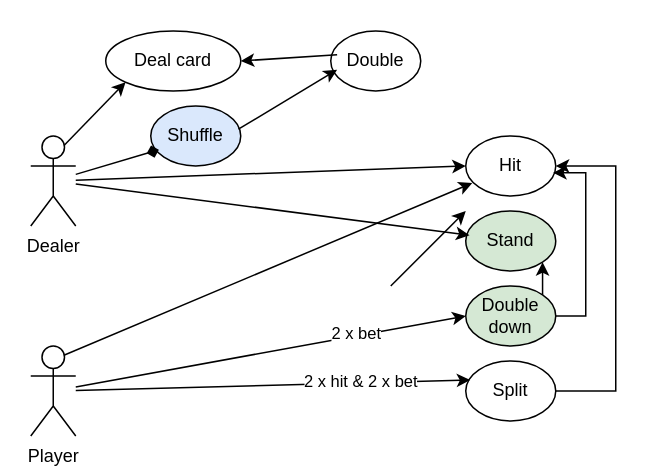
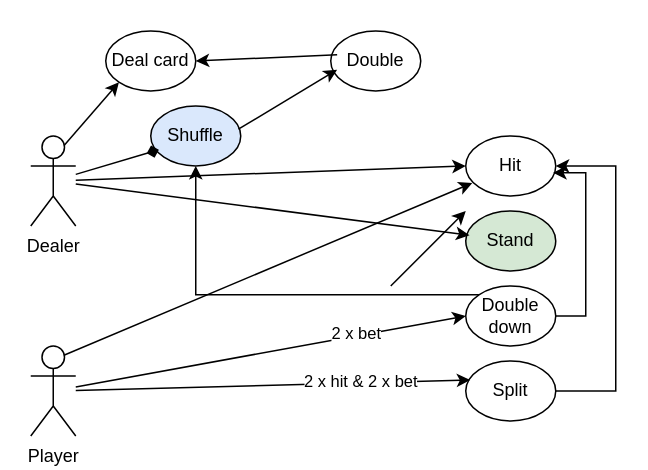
- <mxCell id="23" value="Deal card" style="ellipse;whiteSpace=wrap;html=1;" vertex="1" parent="1"><mxGeometry x="70" y="20" width="90" height="40" as="geometry" /></mxCell>
+ <mxCell id="23" value="Deal card" style="ellipse;whiteSpace=wrap;html=1;" vertex="1" parent="1"><mxGeometry x="70" y="20" width="60" height="40" as="geometry" /></mxCell>
- <mxCell id="8" style="edgeStyle=orthogonalEdgeStyle;rounded=0;orthogonalLoop=1;jettySize=auto;html=1;exitX=1;exitY=0;exitDx=0;exitDy=0;entryX=1;entryY=1;entryDx=0;entryDy=0;" edge="1" parent="1" source="9" target="5"><mxGeometry relative="1" as="geometry" /></mxCell>
+ <mxCell id="8" style="edgeStyle=orthogonalEdgeStyle;rounded=0;orthogonalLoop=1;jettySize=auto;html=1;exitX=1;exitY=0;exitDx=0;exitDy=0;" edge="1" parent="1" source="9" target="19"><mxGeometry relative="1" as="geometry" /></mxCell>
- <mxCell id="9" value="Double down" style="ellipse;whiteSpace=wrap;html=1;fillColor=#d5e8d4;" vertex="1" parent="1"><mxGeometry x="310" y="190" width="60" height="40" as="geometry" /></mxCell>
+ <mxCell id="9" value="Double down" style="ellipse;whiteSpace=wrap;html=1;" vertex="1" parent="1"><mxGeometry x="310" y="190" width="60" height="40" as="geometry" /></mxCell>
